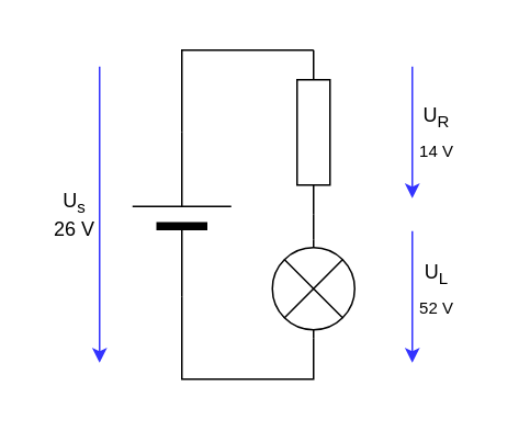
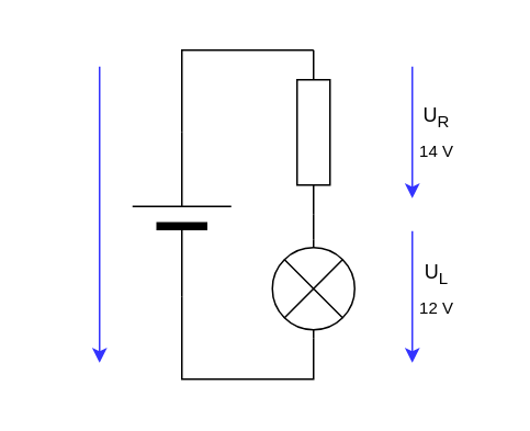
- <mxCell id="9" value="&lt;div&gt;U&lt;sub&gt;s&lt;/sub&gt;&lt;/div&gt;26 V" style="text;html=1;align=center;verticalAlign=middle;whiteSpace=wrap;rounded=0;" vertex="1" parent="1"><mxGeometry x="30" y="115" width="30" height="30" as="geometry" /></mxCell>
- <mxCell id="11" value="&lt;div&gt;U&lt;sub&gt;L&lt;/sub&gt;&lt;/div&gt;&lt;div&gt;&lt;sub&gt;52 V&lt;/sub&gt;&lt;/div&gt;" style="text;html=1;align=center;verticalAlign=middle;whiteSpace=wrap;rounded=0;" vertex="1" parent="1"><mxGeometry x="250" y="160" width="30" height="30" as="geometry" /></mxCell>
+ <mxCell id="11" value="&lt;div&gt;U&lt;sub&gt;L&lt;/sub&gt;&lt;/div&gt;&lt;div&gt;&lt;sub&gt;12 V&lt;/sub&gt;&lt;/div&gt;" style="text;html=1;align=center;verticalAlign=middle;whiteSpace=wrap;rounded=0;" vertex="1" parent="1"><mxGeometry x="250" y="160" width="30" height="30" as="geometry" /></mxCell>
